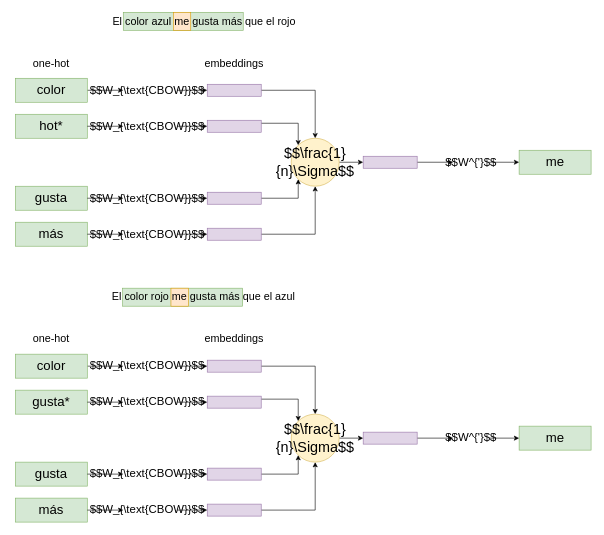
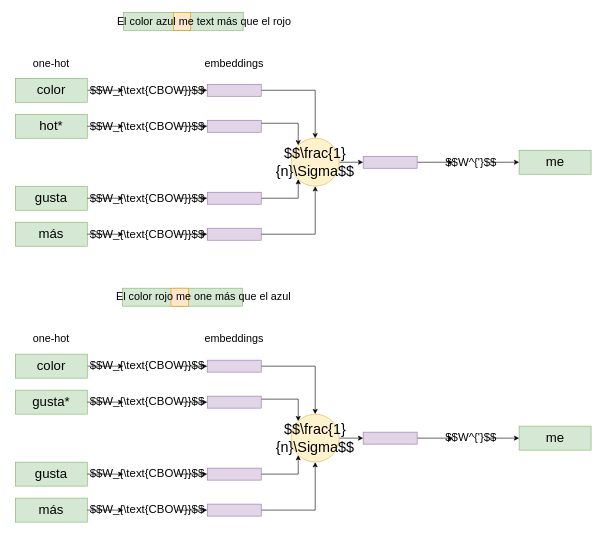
- <mxCell id="6" value="&lt;font style=&quot;font-size: 18px;&quot;&gt;El color azul me gusta más que el rojo&lt;/font&gt;" style="text;html=1;strokeColor=none;fillColor=none;align=center;verticalAlign=middle;whiteSpace=wrap;rounded=0;" vertex="1" parent="1"><mxGeometry x="145" y="20" width="390" height="30" as="geometry" /></mxCell>
+ <mxCell id="6" value="&lt;font style=&quot;font-size: 18px;&quot;&gt;El color azul me text más que el rojo&lt;/font&gt;" style="text;html=1;strokeColor=none;fillColor=none;align=center;verticalAlign=middle;whiteSpace=wrap;rounded=0;" vertex="1" parent="1"><mxGeometry x="145" y="20" width="390" height="30" as="geometry" /></mxCell>
- <mxCell id="40" value="&lt;font style=&quot;font-size: 18px;&quot;&gt;El color rojo me gusta más que el azul&lt;/font&gt;" style="text;html=1;strokeColor=none;fillColor=none;align=center;verticalAlign=middle;whiteSpace=wrap;rounded=0;" vertex="1" parent="1"><mxGeometry x="144" y="480" width="390" height="30" as="geometry" /></mxCell>
+ <mxCell id="40" value="&lt;font style=&quot;font-size: 18px;&quot;&gt;El color rojo me one más que el azul&lt;/font&gt;" style="text;html=1;strokeColor=none;fillColor=none;align=center;verticalAlign=middle;whiteSpace=wrap;rounded=0;" vertex="1" parent="1"><mxGeometry x="144" y="480" width="390" height="30" as="geometry" /></mxCell>
